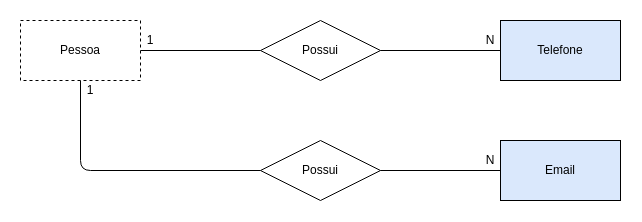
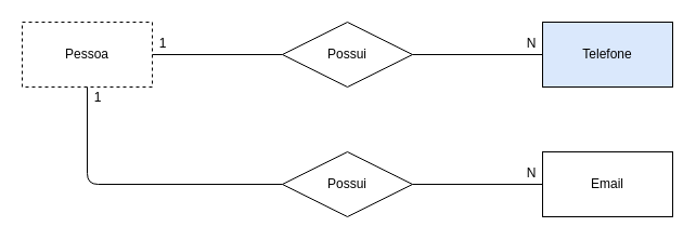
- <mxCell id="4" value="Email" style="rounded=0;whiteSpace=wrap;html=1;fillColor=#dae8fc;" vertex="1" parent="1"><mxGeometry x="500" y="140" width="120" height="60" as="geometry" /></mxCell>
+ <mxCell id="4" value="Email" style="rounded=0;whiteSpace=wrap;html=1;" vertex="1" parent="1"><mxGeometry x="500" y="140" width="120" height="60" as="geometry" /></mxCell>
